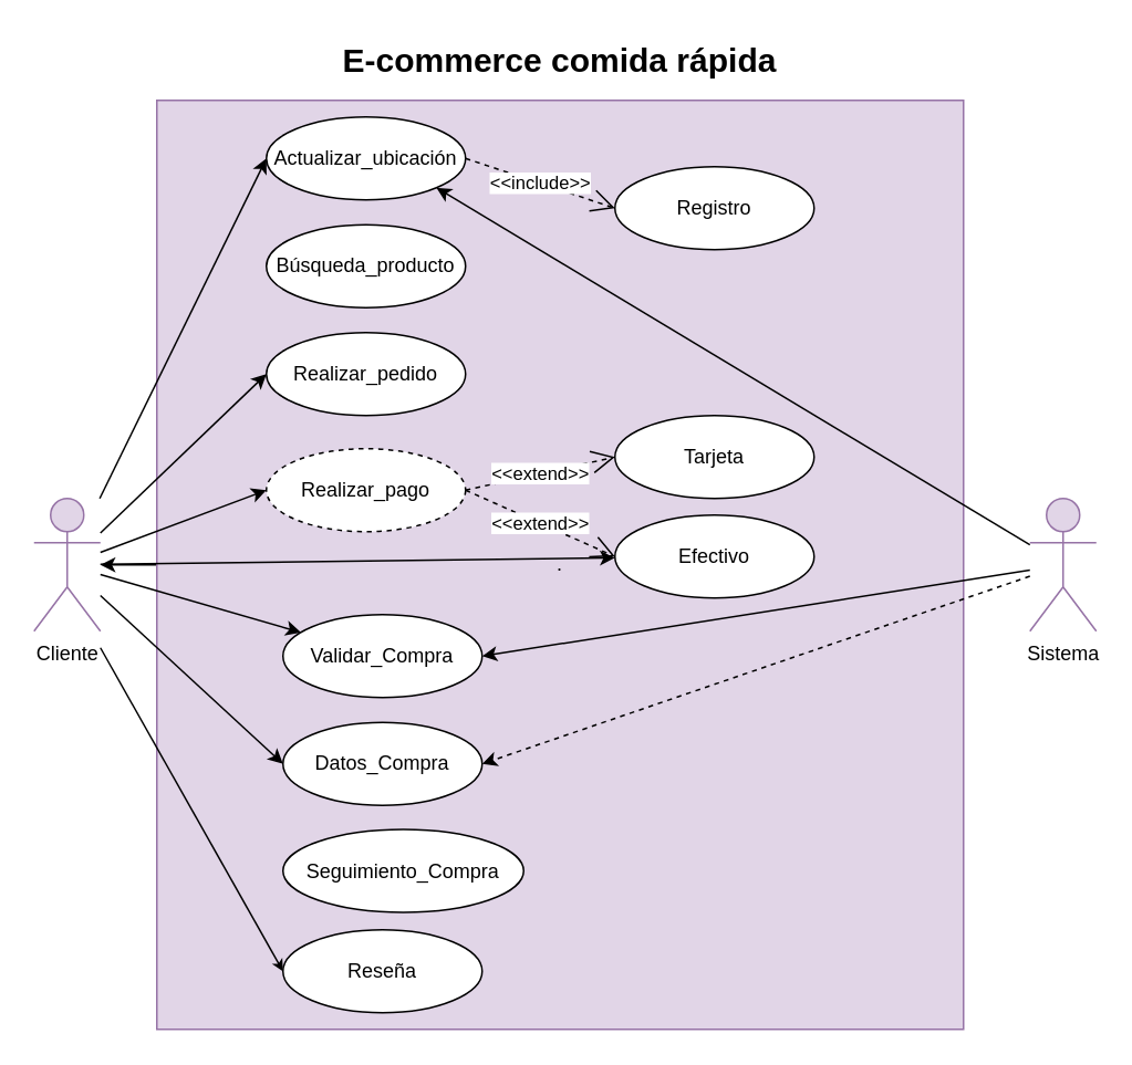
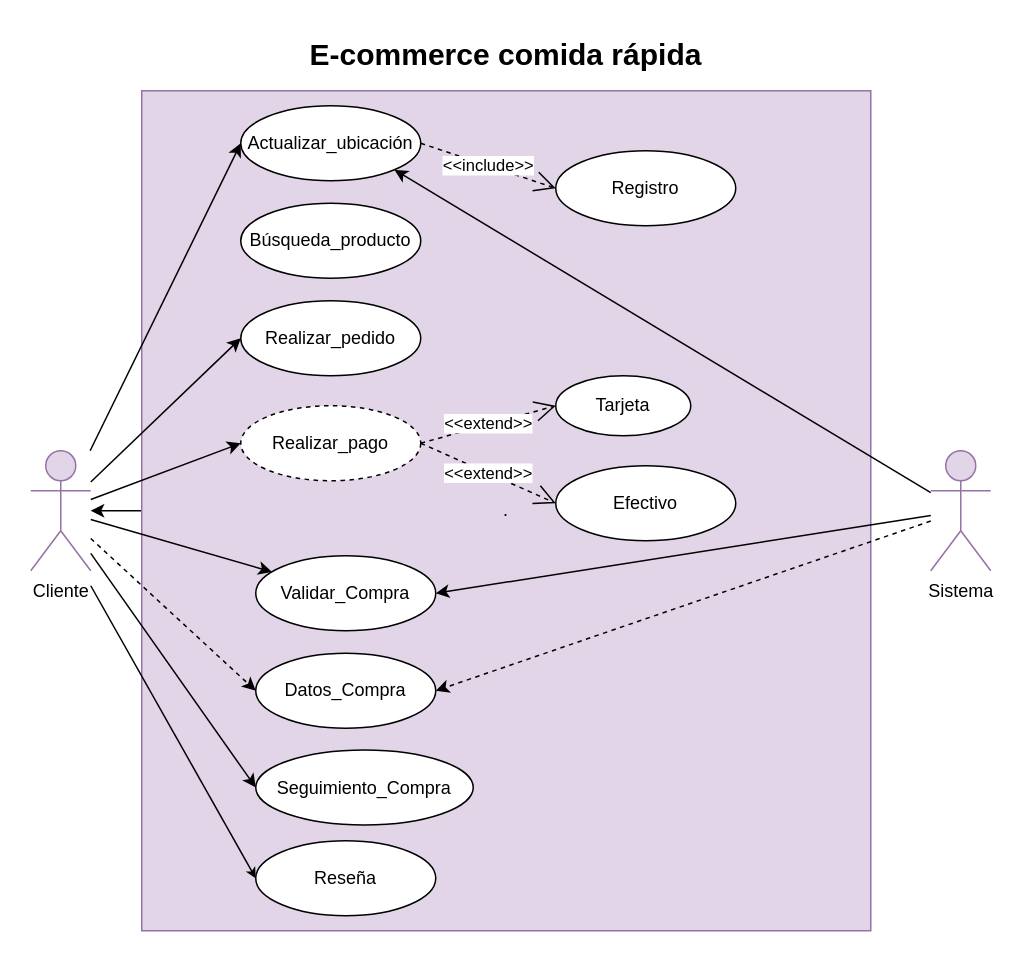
- <mxCell id="13" value="Tarjeta" style="ellipse;whiteSpace=wrap;html=1;rounded=0;" parent="1" vertex="1"><mxGeometry x="370" y="250" width="120" height="50" as="geometry" /></mxCell>
+ <mxCell id="13" value="Tarjeta" style="ellipse;whiteSpace=wrap;html=1;rounded=0;" parent="1" vertex="1"><mxGeometry x="370" y="250" width="90" height="40" as="geometry" /></mxCell>
- <mxCell id="26" value="" style="endArrow=classic;html=1;rounded=0;" parent="1" source="2" target="14" edge="1"><mxGeometry width="50" height="50" relative="1" as="geometry"><mxPoint x="70" y="368" as="sourcePoint" /><mxPoint x="180" y="470" as="targetPoint" /></mxGeometry></mxCell>
+ <mxCell id="26" value="" style="endArrow=classic;html=1;rounded=0;entryX=0;entryY=0.5;entryDx=0;entryDy=0;" parent="1" source="2" target="18" edge="1"><mxGeometry width="50" height="50" relative="1" as="geometry"><mxPoint x="70" y="368" as="sourcePoint" /><mxPoint x="180" y="470" as="targetPoint" /></mxGeometry></mxCell>
- <mxCell id="25" value="" style="endArrow=classic;html=1;rounded=0;entryX=0;entryY=0.5;entryDx=0;entryDy=0;" parent="1" source="2" target="17" edge="1"><mxGeometry width="50" height="50" relative="1" as="geometry"><mxPoint x="70" y="343" as="sourcePoint" /><mxPoint x="170" y="305" as="targetPoint" /></mxGeometry></mxCell>
+ <mxCell id="25" value="" style="endArrow=classic;html=1;rounded=0;entryX=0;entryY=0.5;entryDx=0;entryDy=0;dashed=1;" parent="1" source="2" target="17" edge="1"><mxGeometry width="50" height="50" relative="1" as="geometry"><mxPoint x="70" y="343" as="sourcePoint" /><mxPoint x="170" y="305" as="targetPoint" /></mxGeometry></mxCell>
